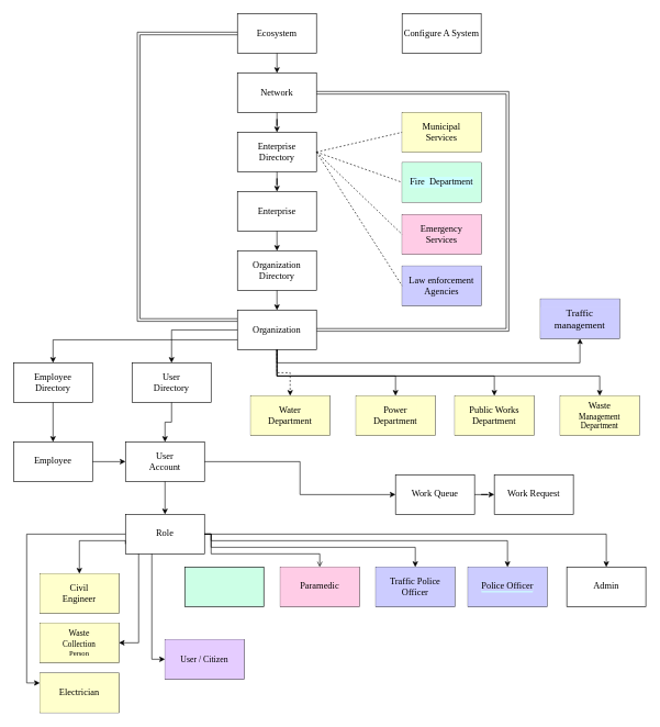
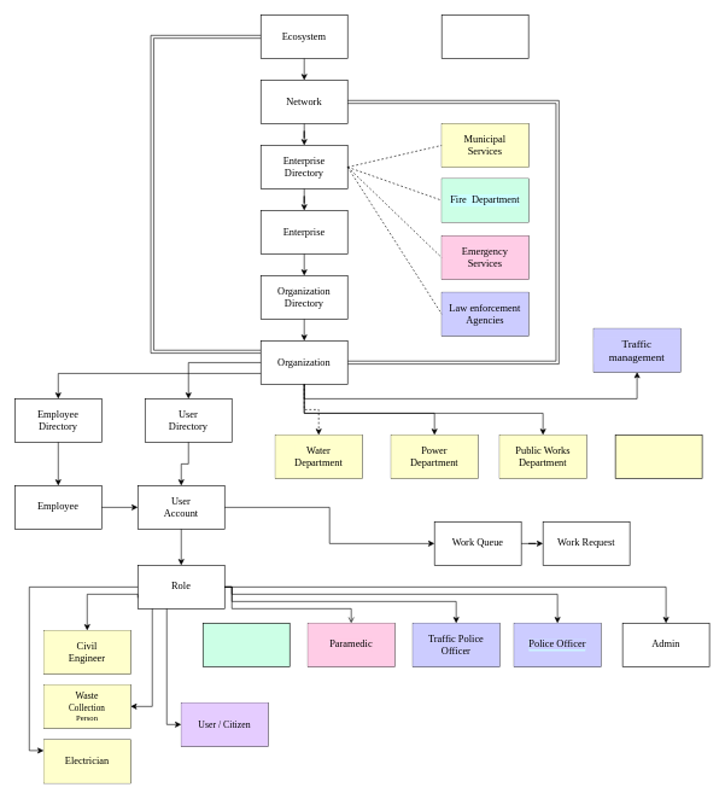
- <mxCell id="71" value="&lt;div style=&quot;font-size: 14px&quot;&gt;Configure A System&lt;br&gt;&lt;/div&gt;" style="text;html=1;strokeColor=none;fillColor=none;align=center;verticalAlign=middle;whiteSpace=wrap;rounded=0;fontFamily=Montserrat;FType=g;" vertex="1" parent="1"><mxGeometry x="610" y="20" width="120" height="60" as="geometry" /></mxCell>
- <mxCell id="25" style="edgeStyle=orthogonalEdgeStyle;rounded=0;orthogonalLoop=1;jettySize=auto;html=1;entryX=0.5;entryY=0;entryDx=0;entryDy=0;" edge="1" parent="1" source="27" target="35"><mxGeometry relative="1" as="geometry"><Array as="points"><mxPoint x="420" y="570" /><mxPoint x="910" y="570" /></Array></mxGeometry></mxCell>
- <mxCell id="35" value="&lt;div style=&quot;font-size: 14px&quot;&gt;&lt;font style=&quot;font-size: 14px&quot;&gt;Waste &lt;br&gt;&lt;/font&gt;&lt;/div&gt;&lt;div&gt;Management&lt;/div&gt;&lt;div&gt;Department&lt;/div&gt;" style="text;html=1;strokeColor=none;fillColor=#FFFFCC;align=center;verticalAlign=middle;whiteSpace=wrap;rounded=0;fontFamily=Montserrat;FType=g;labelBackgroundColor=#FFFFCC;" vertex="1" parent="1"><mxGeometry x="850" y="600" width="120" height="60" as="geometry" /></mxCell>
